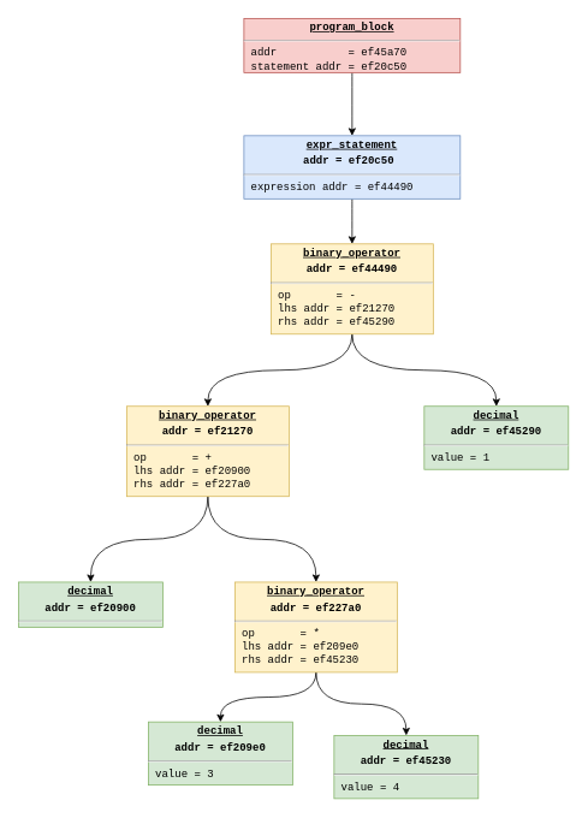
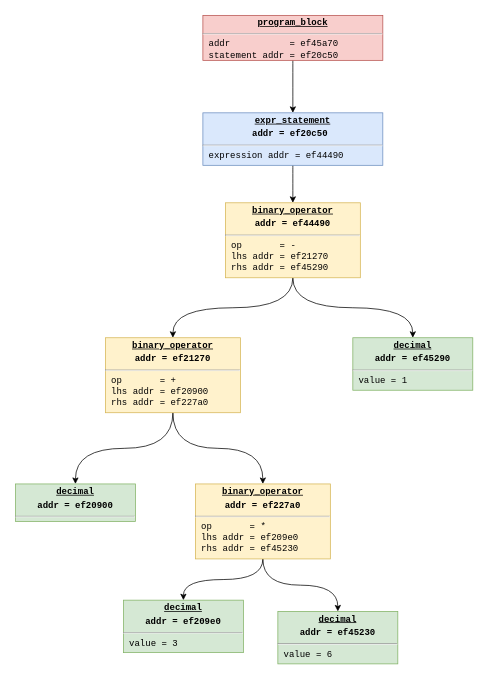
- <mxCell id="7" value="&lt;p style=&quot;margin: 0px ; margin-top: 4px ; text-align: center ; text-decoration: underline&quot;&gt;&lt;b&gt;decimal&lt;/b&gt;&lt;/p&gt;&lt;p style=&quot;margin: 4px 0px 0px ; text-align: center&quot;&gt;&lt;span style=&quot;text-align: left&quot;&gt;&lt;b&gt;addr = ef45230&lt;/b&gt;&lt;/span&gt;&lt;b&gt;&lt;br&gt;&lt;/b&gt;&lt;/p&gt;&lt;hr&gt;&lt;p style=&quot;margin: 0px ; margin-left: 8px&quot;&gt;value = 4&lt;br&gt;&lt;/p&gt;" style="verticalAlign=top;align=left;overflow=fill;fontSize=12;fontFamily=Courier New;html=1;fillColor=#d5e8d4;strokeColor=#82b366;" vertex="1" parent="1"><mxGeometry x="370" y="815" width="160" height="70" as="geometry" /></mxCell>
+ <mxCell id="7" value="&lt;p style=&quot;margin: 0px ; margin-top: 4px ; text-align: center ; text-decoration: underline&quot;&gt;&lt;b&gt;decimal&lt;/b&gt;&lt;/p&gt;&lt;p style=&quot;margin: 4px 0px 0px ; text-align: center&quot;&gt;&lt;span style=&quot;text-align: left&quot;&gt;&lt;b&gt;addr = ef45230&lt;/b&gt;&lt;/span&gt;&lt;b&gt;&lt;br&gt;&lt;/b&gt;&lt;/p&gt;&lt;hr&gt;&lt;p style=&quot;margin: 0px ; margin-left: 8px&quot;&gt;value = 6&lt;br&gt;&lt;/p&gt;" style="verticalAlign=top;align=left;overflow=fill;fontSize=12;fontFamily=Courier New;html=1;fillColor=#d5e8d4;strokeColor=#82b366;" vertex="1" parent="1"><mxGeometry x="370" y="815" width="160" height="70" as="geometry" /></mxCell>
